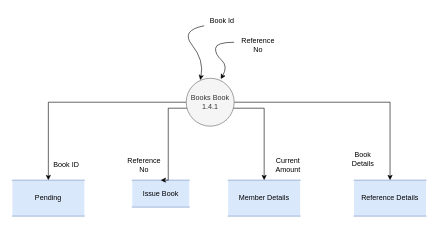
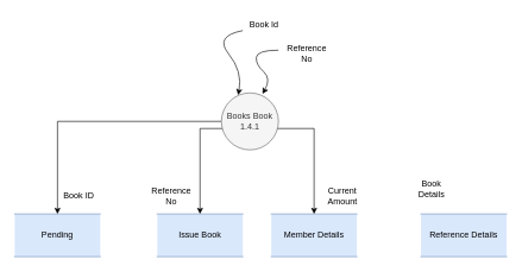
- <mxCell id="6" style="edgeStyle=orthogonalEdgeStyle;rounded=0;orthogonalLoop=1;jettySize=auto;html=1;entryX=0.5;entryY=0;entryDx=0;entryDy=0;" parent="1" source="10" target="2" edge="1"><mxGeometry relative="1" as="geometry"><Array as="points"><mxPoint x="650" y="170" /></Array></mxGeometry></mxCell>
- <mxCell id="4" value="Issue Book" style="shape=partialRectangle;whiteSpace=wrap;html=1;left=0;right=0;fillColor=#dae8fc;strokeColor=#6c8ebf;" parent="1" vertex="1"><mxGeometry x="220" y="300" width="95" height="45" as="geometry" /></mxCell>
+ <mxCell id="4" value="Issue Book" style="shape=partialRectangle;whiteSpace=wrap;html=1;left=0;right=0;fillColor=#dae8fc;strokeColor=#6c8ebf;" parent="1" vertex="1"><mxGeometry x="220" y="300" width="120" height="60" as="geometry" /></mxCell>
